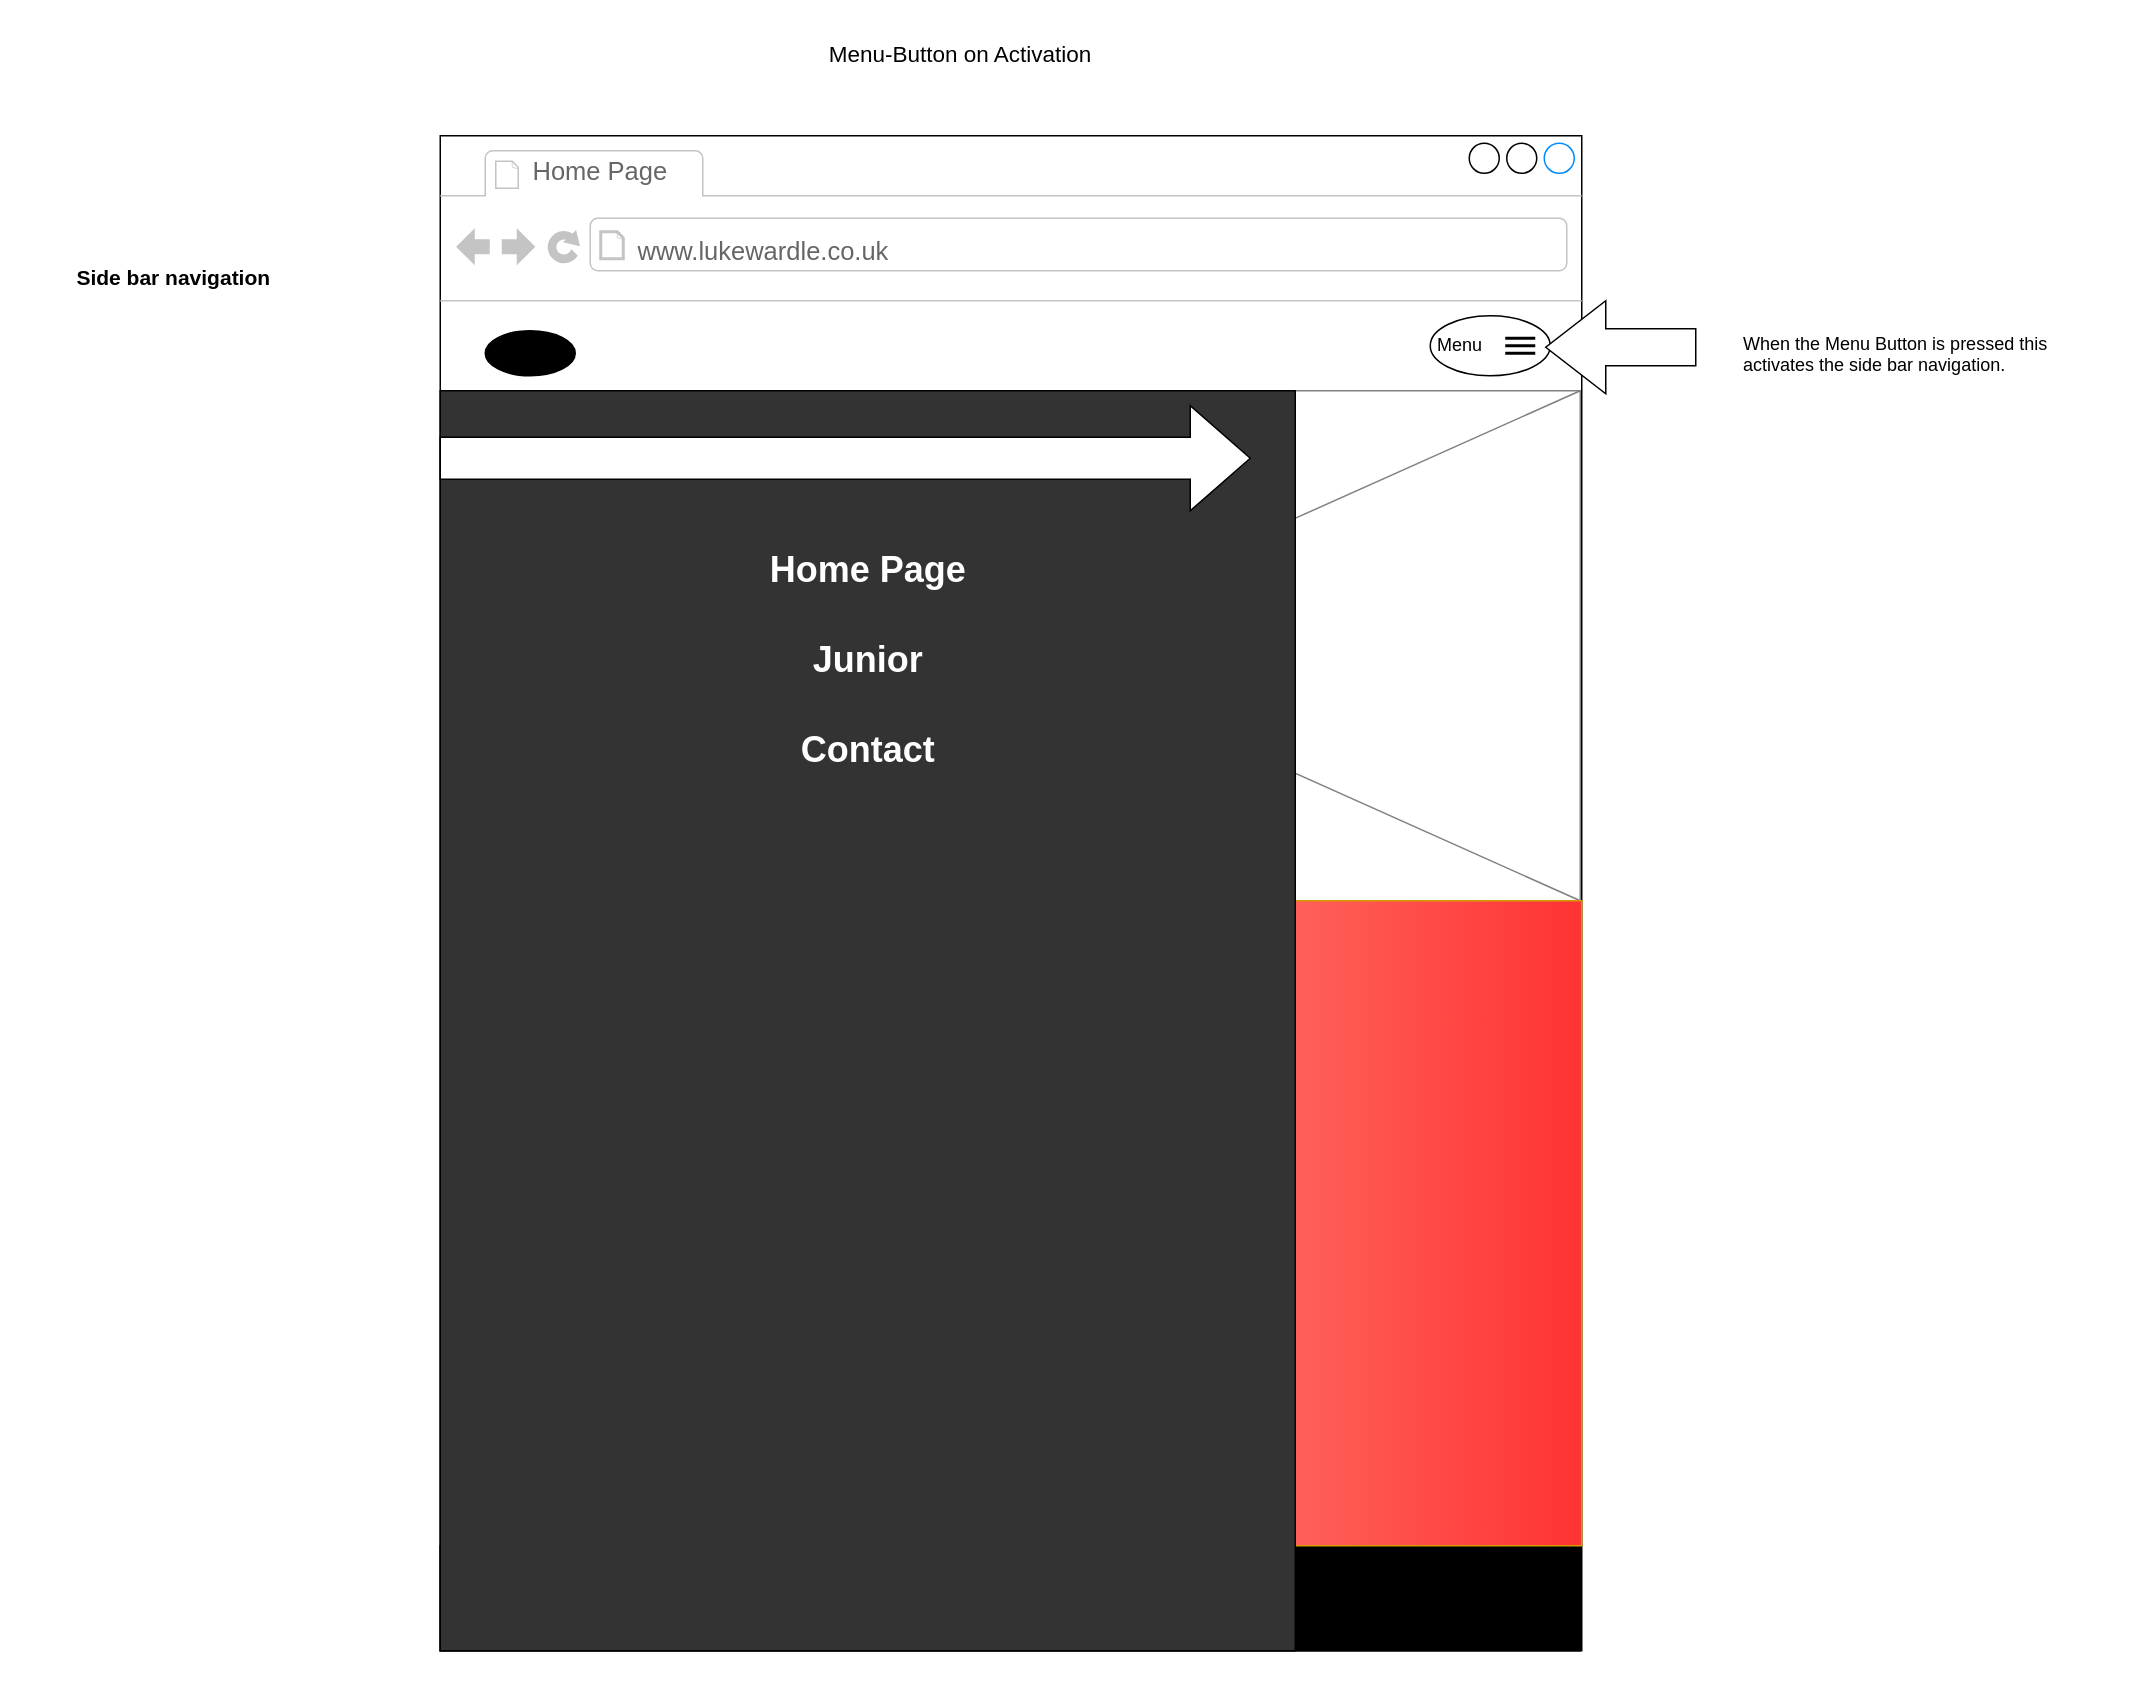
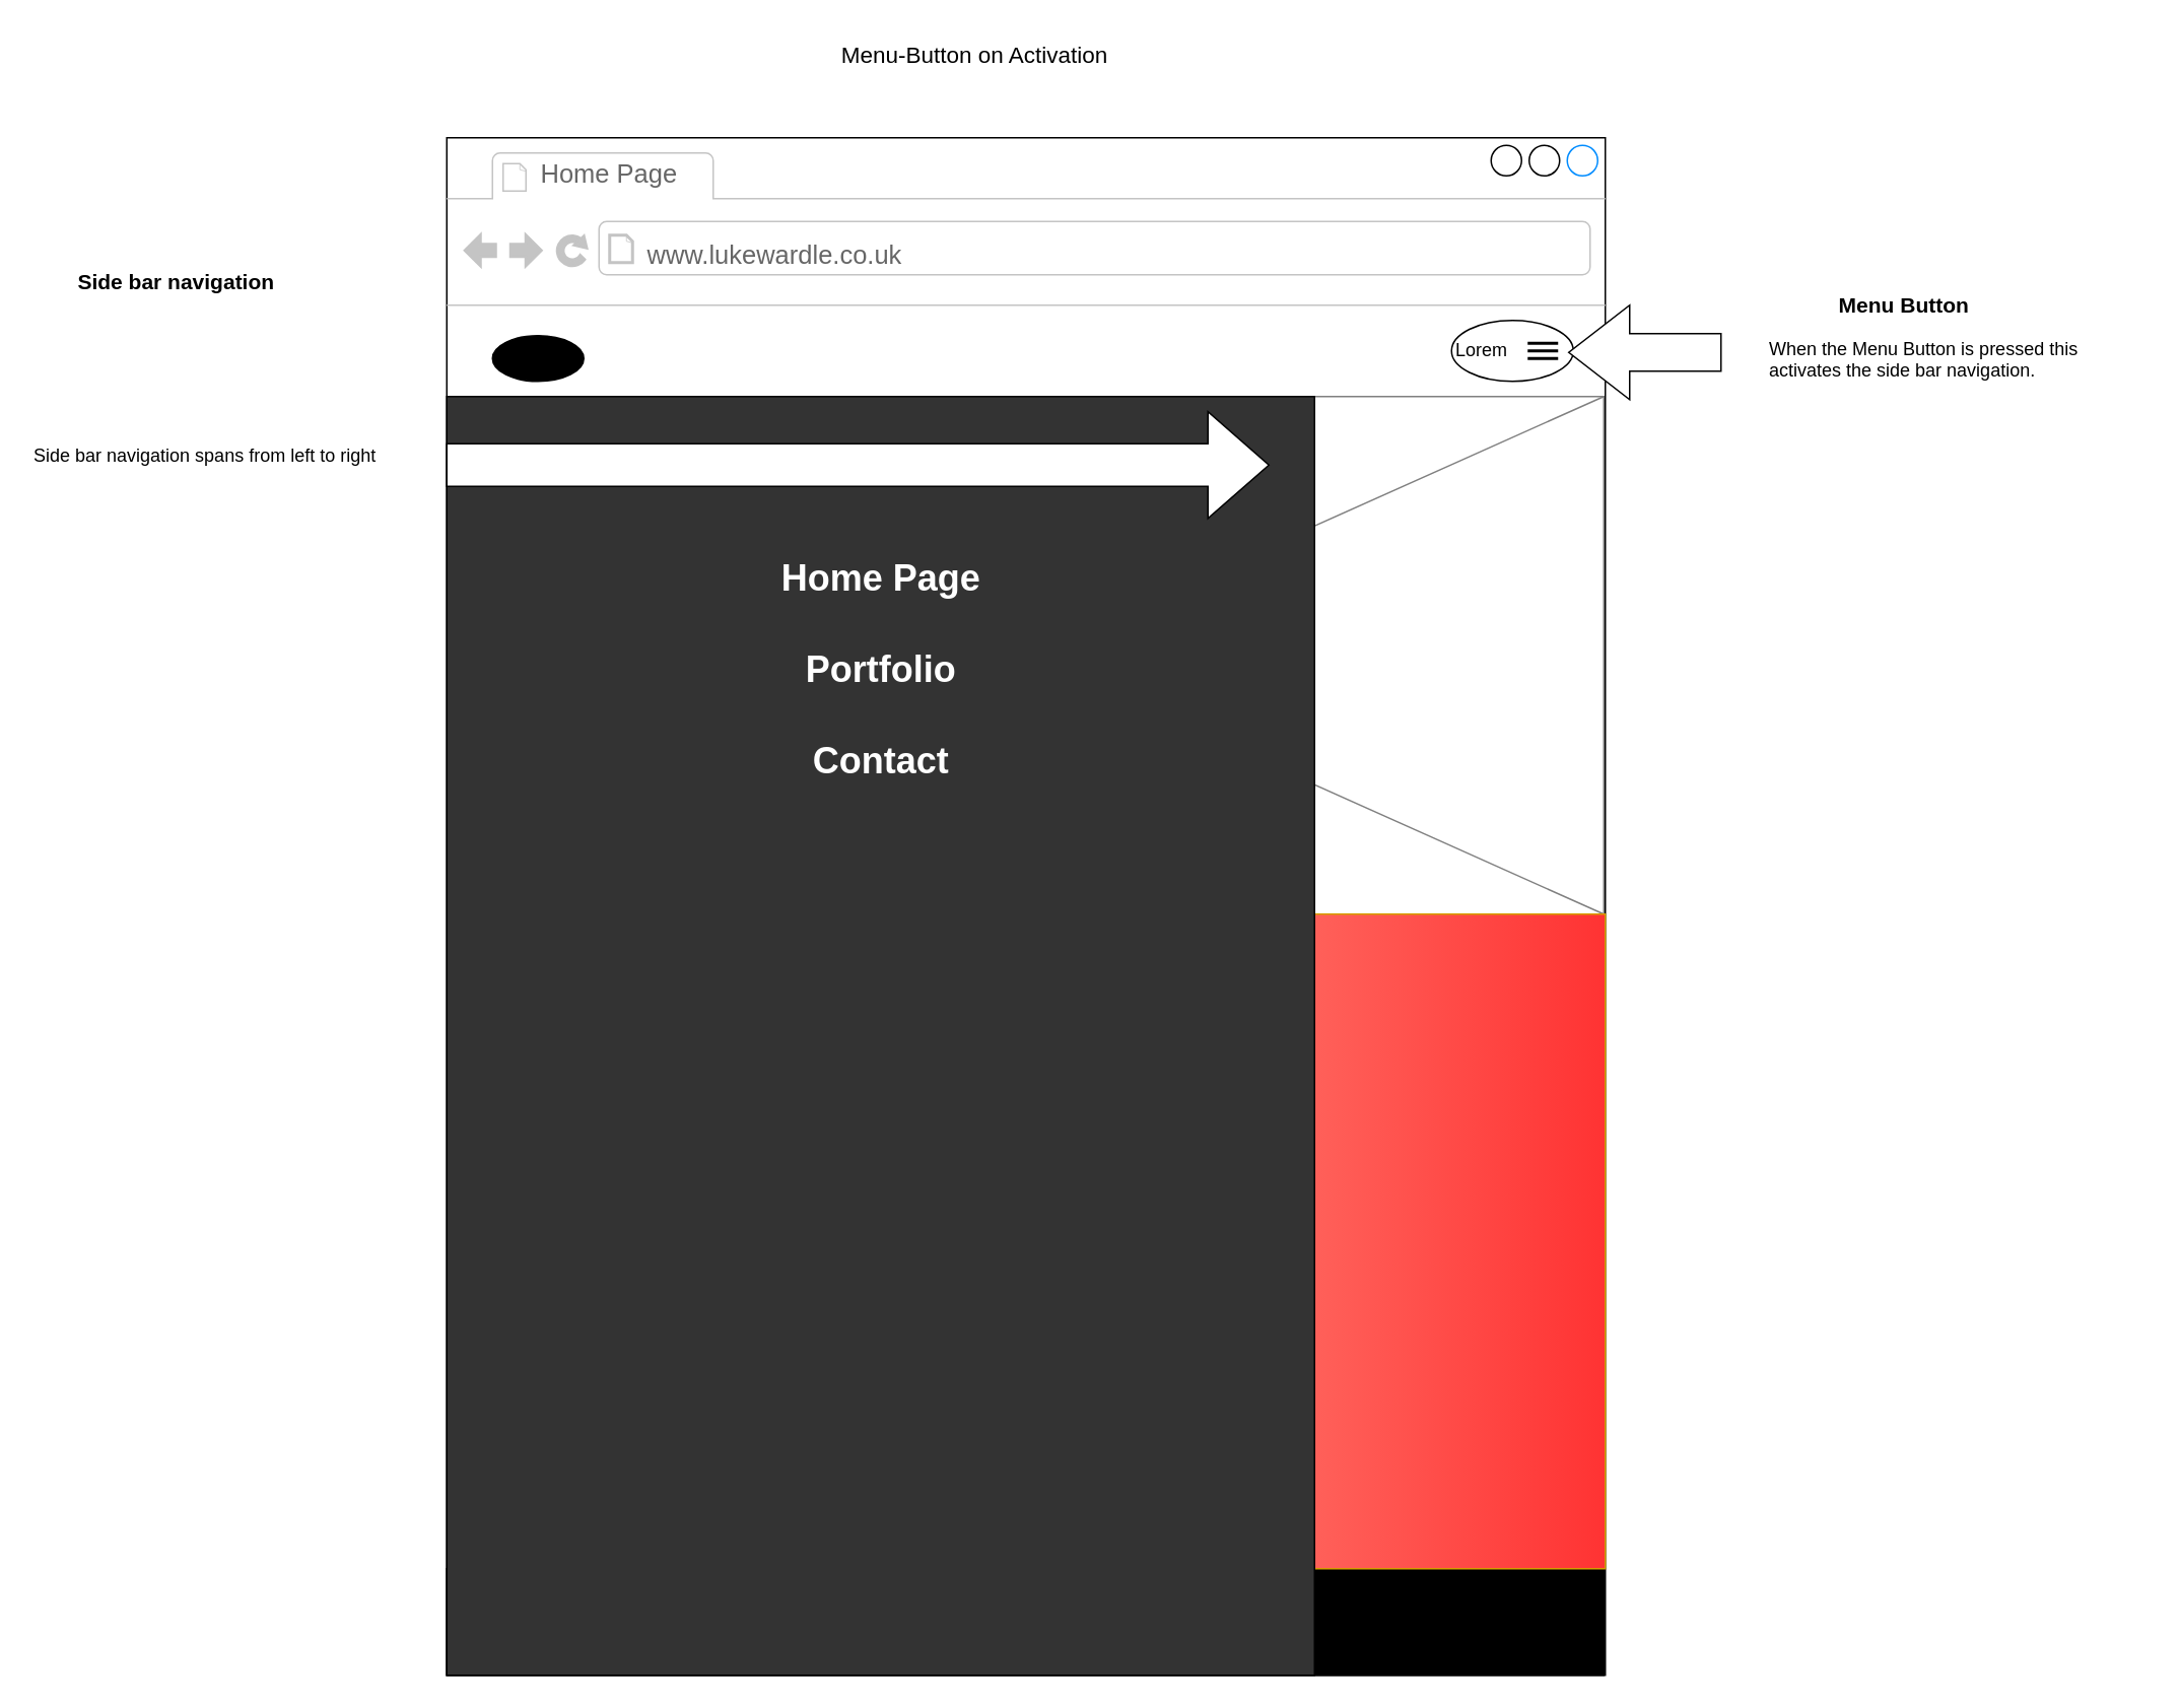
+ <mxCell id="32" value="Menu Button" style="text;strokeColor=none;fillColor=none;html=1;fontSize=14;fontStyle=1;verticalAlign=middle;align=center;" vertex="1" parent="1"><mxGeometry x="1200" y="180" width="100" height="40" as="geometry" /></mxCell>
- <mxCell id="8" value="Menu" style="text;html=1;strokeColor=none;fillColor=none;align=center;verticalAlign=middle;whiteSpace=wrap;rounded=0;" parent="2" vertex="1"><mxGeometry x="650" y="125" width="60" height="30" as="geometry" /></mxCell>
+ <mxCell id="8" value="Lorem" style="text;html=1;strokeColor=none;fillColor=none;align=center;verticalAlign=middle;whiteSpace=wrap;rounded=0;" parent="2" vertex="1"><mxGeometry x="650" y="125" width="60" height="30" as="geometry" /></mxCell>
+ <mxCell id="33" value="Side bar navigation spans from left to right" style="text;spacingTop=-5;whiteSpace=wrap;html=1;align=left;fontSize=12;fontFamily=Helvetica;fillColor=none;strokeColor=none;" vertex="1" parent="1"><mxGeometry x="20" y="290" width="250" height="20" as="geometry" /></mxCell>
- <mxCell id="26" value="Junior" style="text;html=1;fontSize=24;fontStyle=1;verticalAlign=middle;align=center;fontColor=#FFFFFF;" vertex="1" parent="2"><mxGeometry x="215" y="330" width="140" height="40" as="geometry" /></mxCell>
+ <mxCell id="26" value="Portfolio" style="text;html=1;fontSize=24;fontStyle=1;verticalAlign=middle;align=center;fontColor=#FFFFFF;" vertex="1" parent="2"><mxGeometry x="215" y="330" width="140" height="40" as="geometry" /></mxCell>
